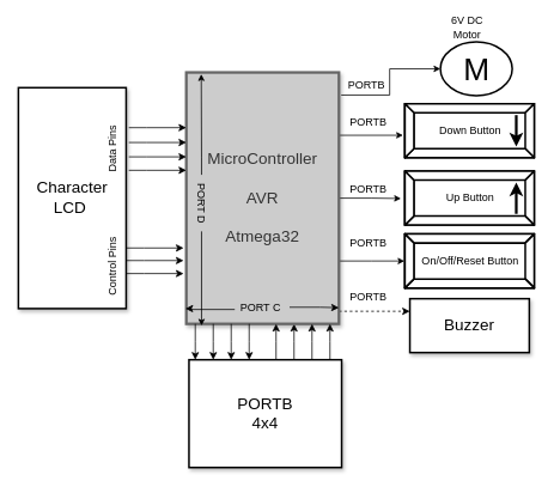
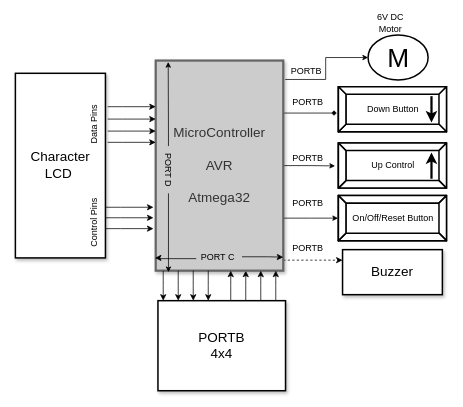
- <mxCell id="6" style="edgeStyle=orthogonalEdgeStyle;rounded=0;orthogonalLoop=1;jettySize=auto;html=1;exitX=1;exitY=0.25;exitDx=0;exitDy=0;entryX=-0.015;entryY=0.583;entryDx=0;entryDy=0;entryPerimeter=0;endSize=5;strokeWidth=1;fillColor=#000000;" edge="1" parent="1" source="7" target="24"><mxGeometry relative="1" as="geometry" /></mxCell>
+ <mxCell id="6" style="edgeStyle=orthogonalEdgeStyle;rounded=0;orthogonalLoop=1;jettySize=auto;html=1;exitX=1;exitY=0.25;exitDx=0;exitDy=0;entryX=-0.015;entryY=0.583;entryDx=0;entryDy=0;entryPerimeter=0;endSize=5;strokeWidth=1;fillColor=#000000;endArrow=diamond;" edge="1" parent="1" source="7" target="24"><mxGeometry relative="1" as="geometry" /></mxCell>
- <mxCell id="25" value="Up Button" style="labelPosition=center;verticalLabelPosition=middle;align=center;html=1;shape=mxgraph.basic.button;dx=10;strokeWidth=2;" vertex="1" parent="1"><mxGeometry x="450.5" y="190" width="144" height="60" as="geometry" /></mxCell>
+ <mxCell id="25" value="Up Control" style="labelPosition=center;verticalLabelPosition=middle;align=center;html=1;shape=mxgraph.basic.button;dx=10;strokeWidth=2;" vertex="1" parent="1"><mxGeometry x="450.5" y="190" width="144" height="60" as="geometry" /></mxCell>
